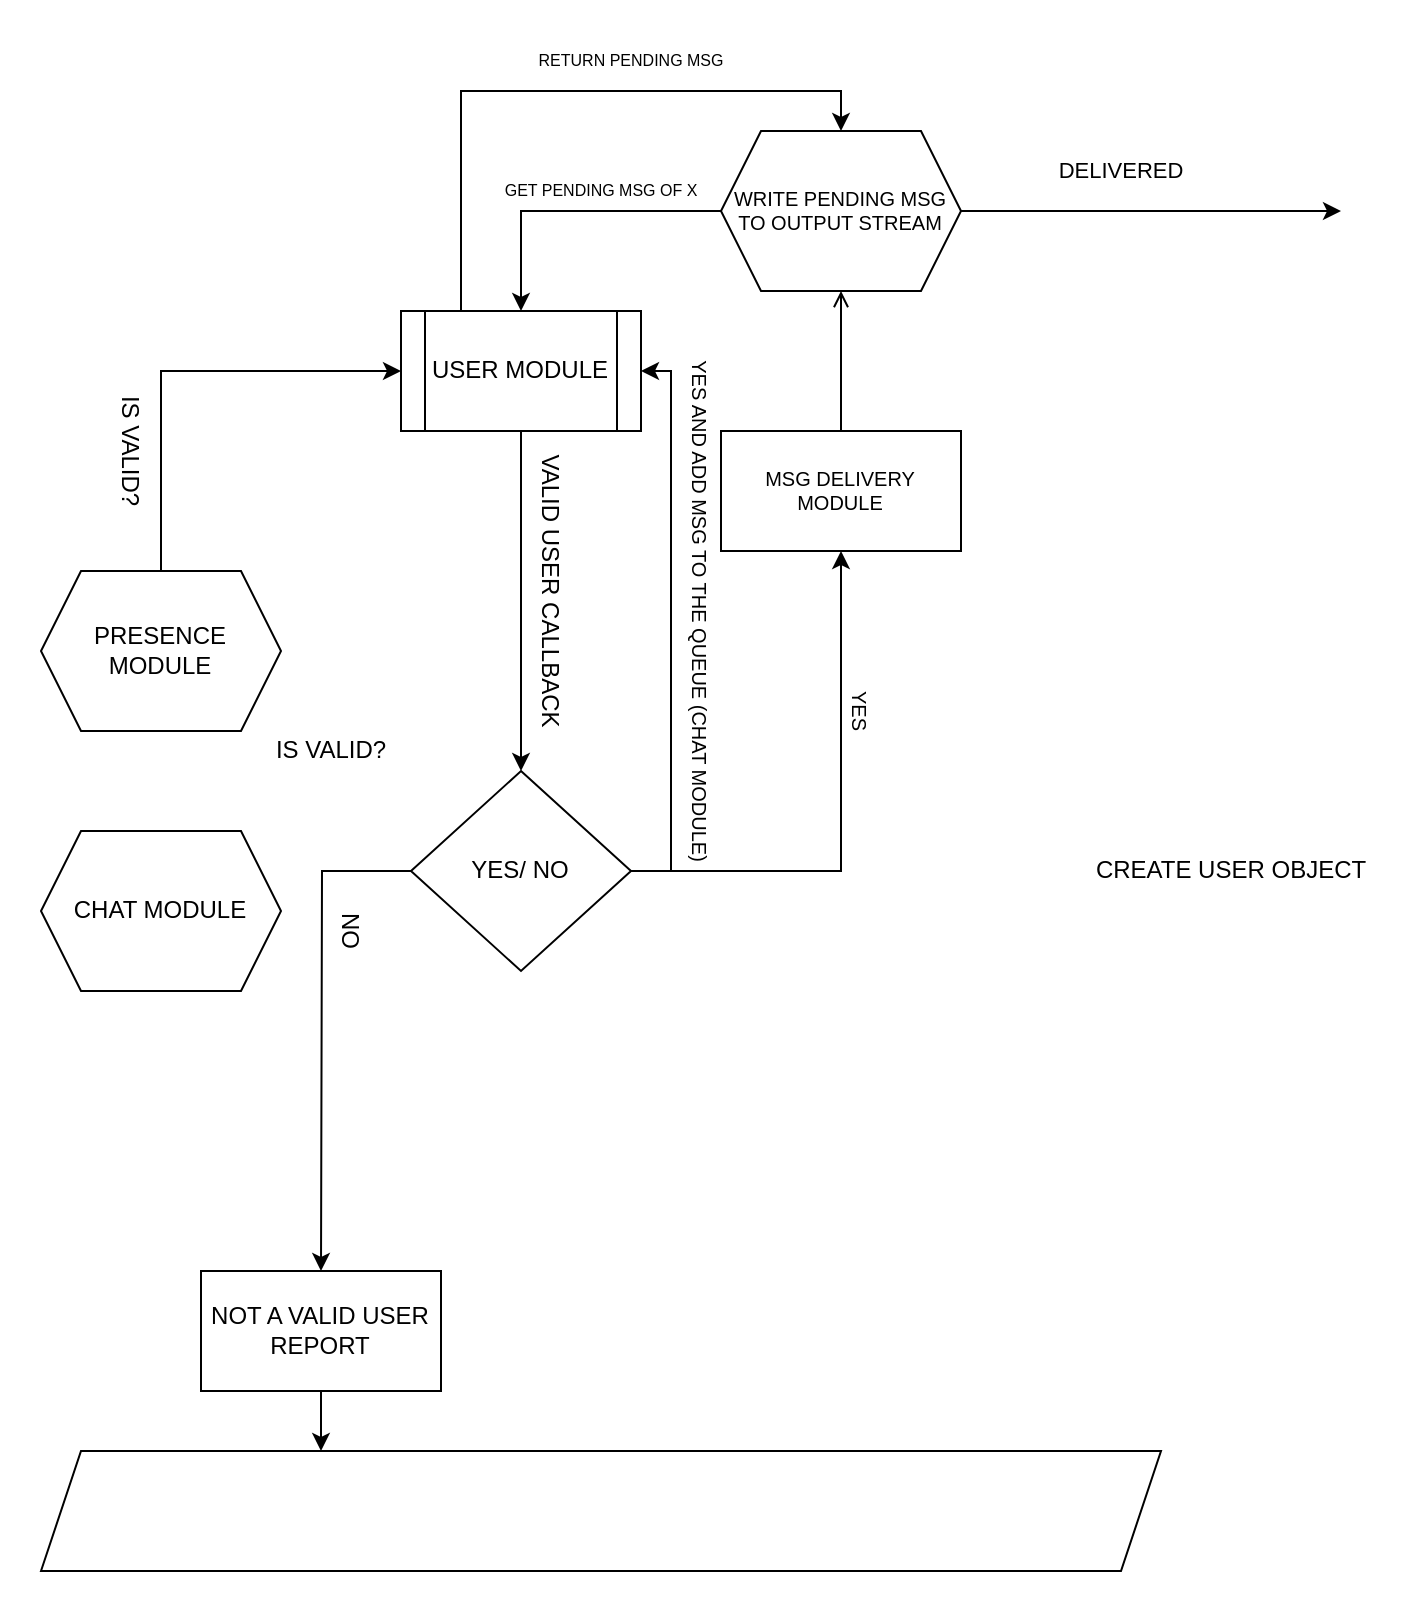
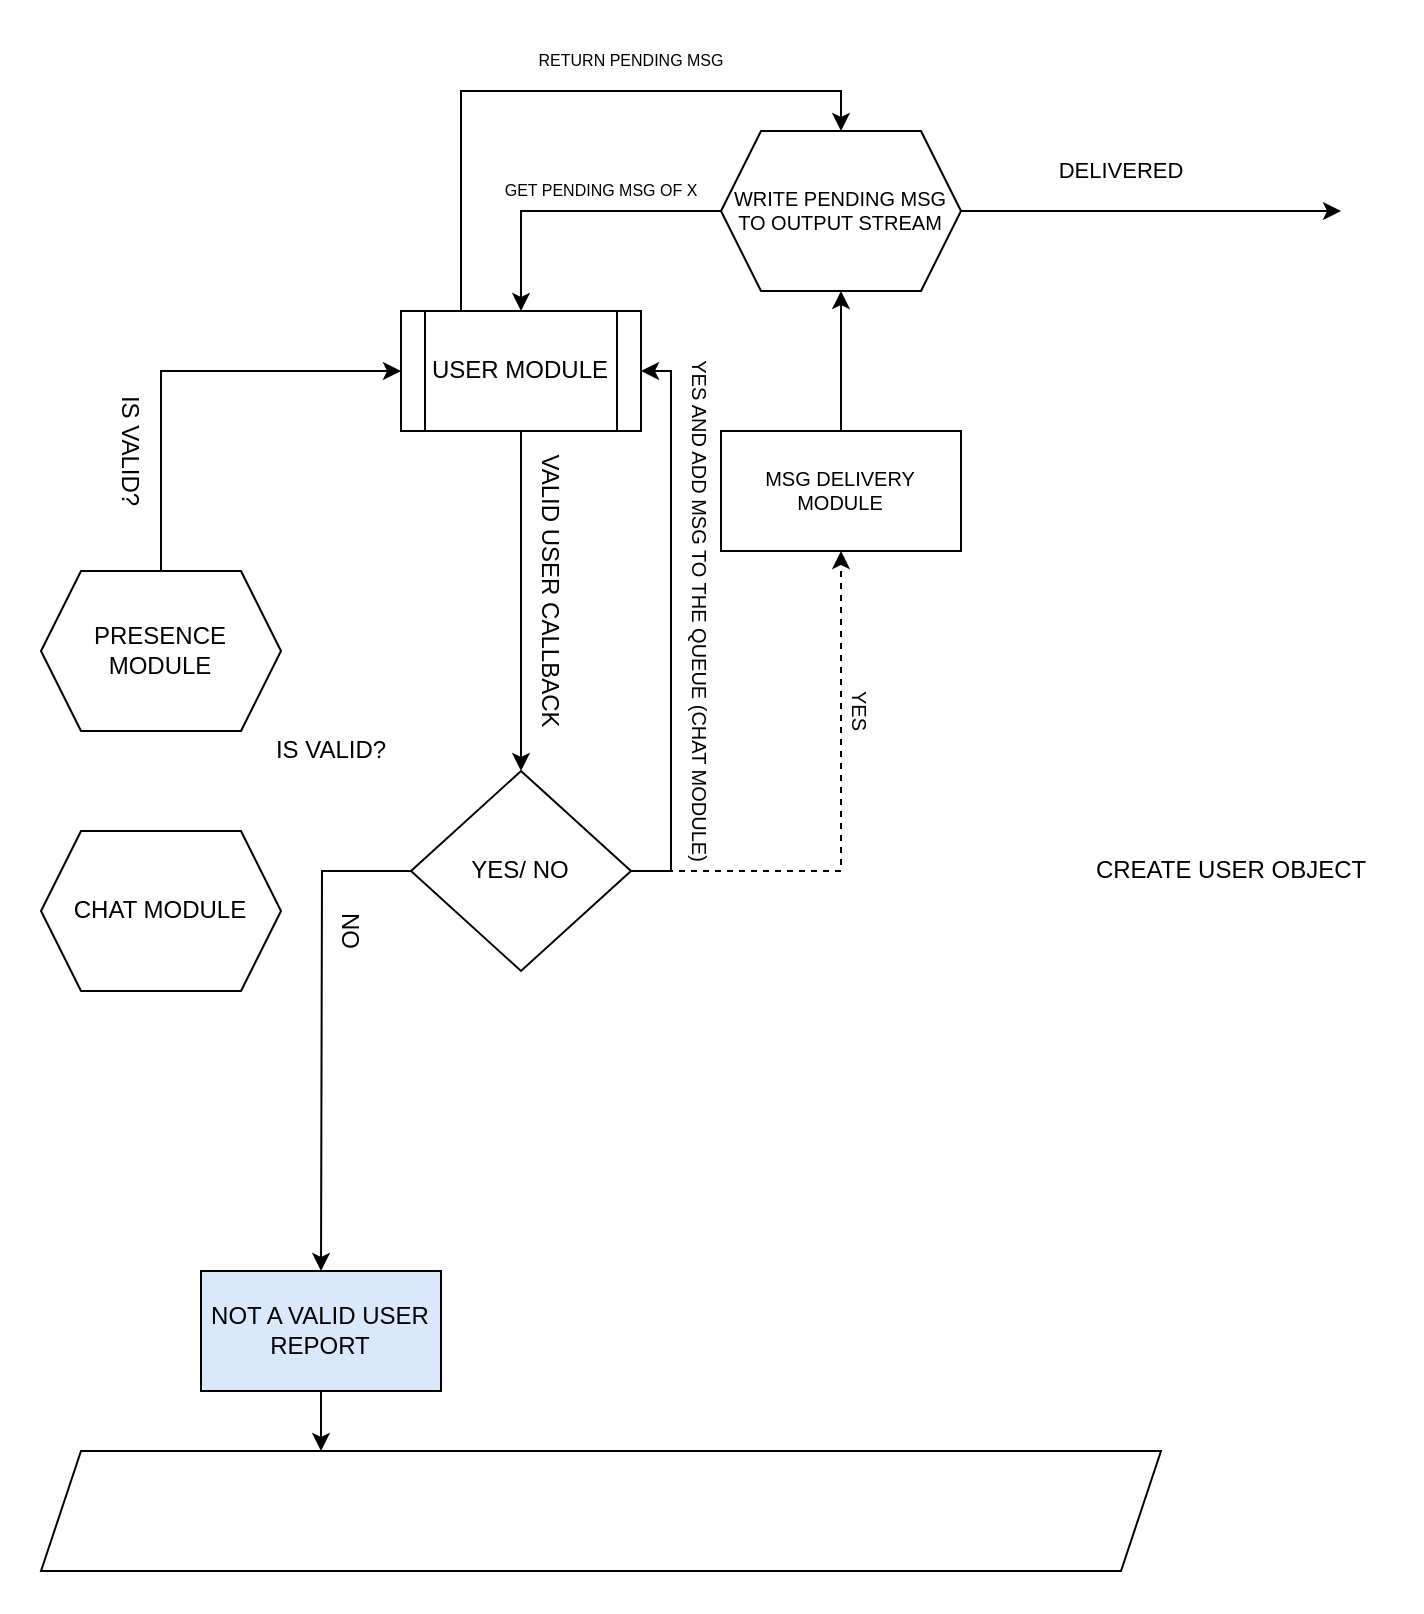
- <mxCell id="21" style="edgeStyle=orthogonalEdgeStyle;rounded=0;orthogonalLoop=1;jettySize=auto;html=1;exitX=0.5;exitY=0;exitDx=0;exitDy=0;fontSize=10;endArrow=open;" edge="1" parent="1" source="22" target="26"><mxGeometry relative="1" as="geometry"><mxPoint x="420" y="105" as="targetPoint" /></mxGeometry></mxCell>
+ <mxCell id="21" style="edgeStyle=orthogonalEdgeStyle;rounded=0;orthogonalLoop=1;jettySize=auto;html=1;exitX=0.5;exitY=0;exitDx=0;exitDy=0;fontSize=10;" edge="1" parent="1" source="22" target="26"><mxGeometry relative="1" as="geometry"><mxPoint x="420" y="105" as="targetPoint" /></mxGeometry></mxCell>
- <mxCell id="11" style="edgeStyle=orthogonalEdgeStyle;rounded=0;orthogonalLoop=1;jettySize=auto;html=1;exitX=1;exitY=0.5;exitDx=0;exitDy=0;" edge="1" parent="1" source="12" target="22"><mxGeometry relative="1" as="geometry"><mxPoint x="420" y="245" as="targetPoint" /></mxGeometry></mxCell>
+ <mxCell id="11" style="edgeStyle=orthogonalEdgeStyle;rounded=0;orthogonalLoop=1;jettySize=auto;html=1;exitX=1;exitY=0.5;exitDx=0;exitDy=0;dashed=1;" edge="1" parent="1" source="12" target="22"><mxGeometry relative="1" as="geometry"><mxPoint x="420" y="245" as="targetPoint" /></mxGeometry></mxCell>
- <mxCell id="18" value="NOT A VALID USER REPORT" style="rounded=0;whiteSpace=wrap;html=1;" vertex="1" parent="1"><mxGeometry x="100" y="635" width="120" height="60" as="geometry" /></mxCell>
+ <mxCell id="18" value="NOT A VALID USER REPORT" style="rounded=0;whiteSpace=wrap;html=1;fillColor=#dae8fc;" vertex="1" parent="1"><mxGeometry x="100" y="635" width="120" height="60" as="geometry" /></mxCell>
